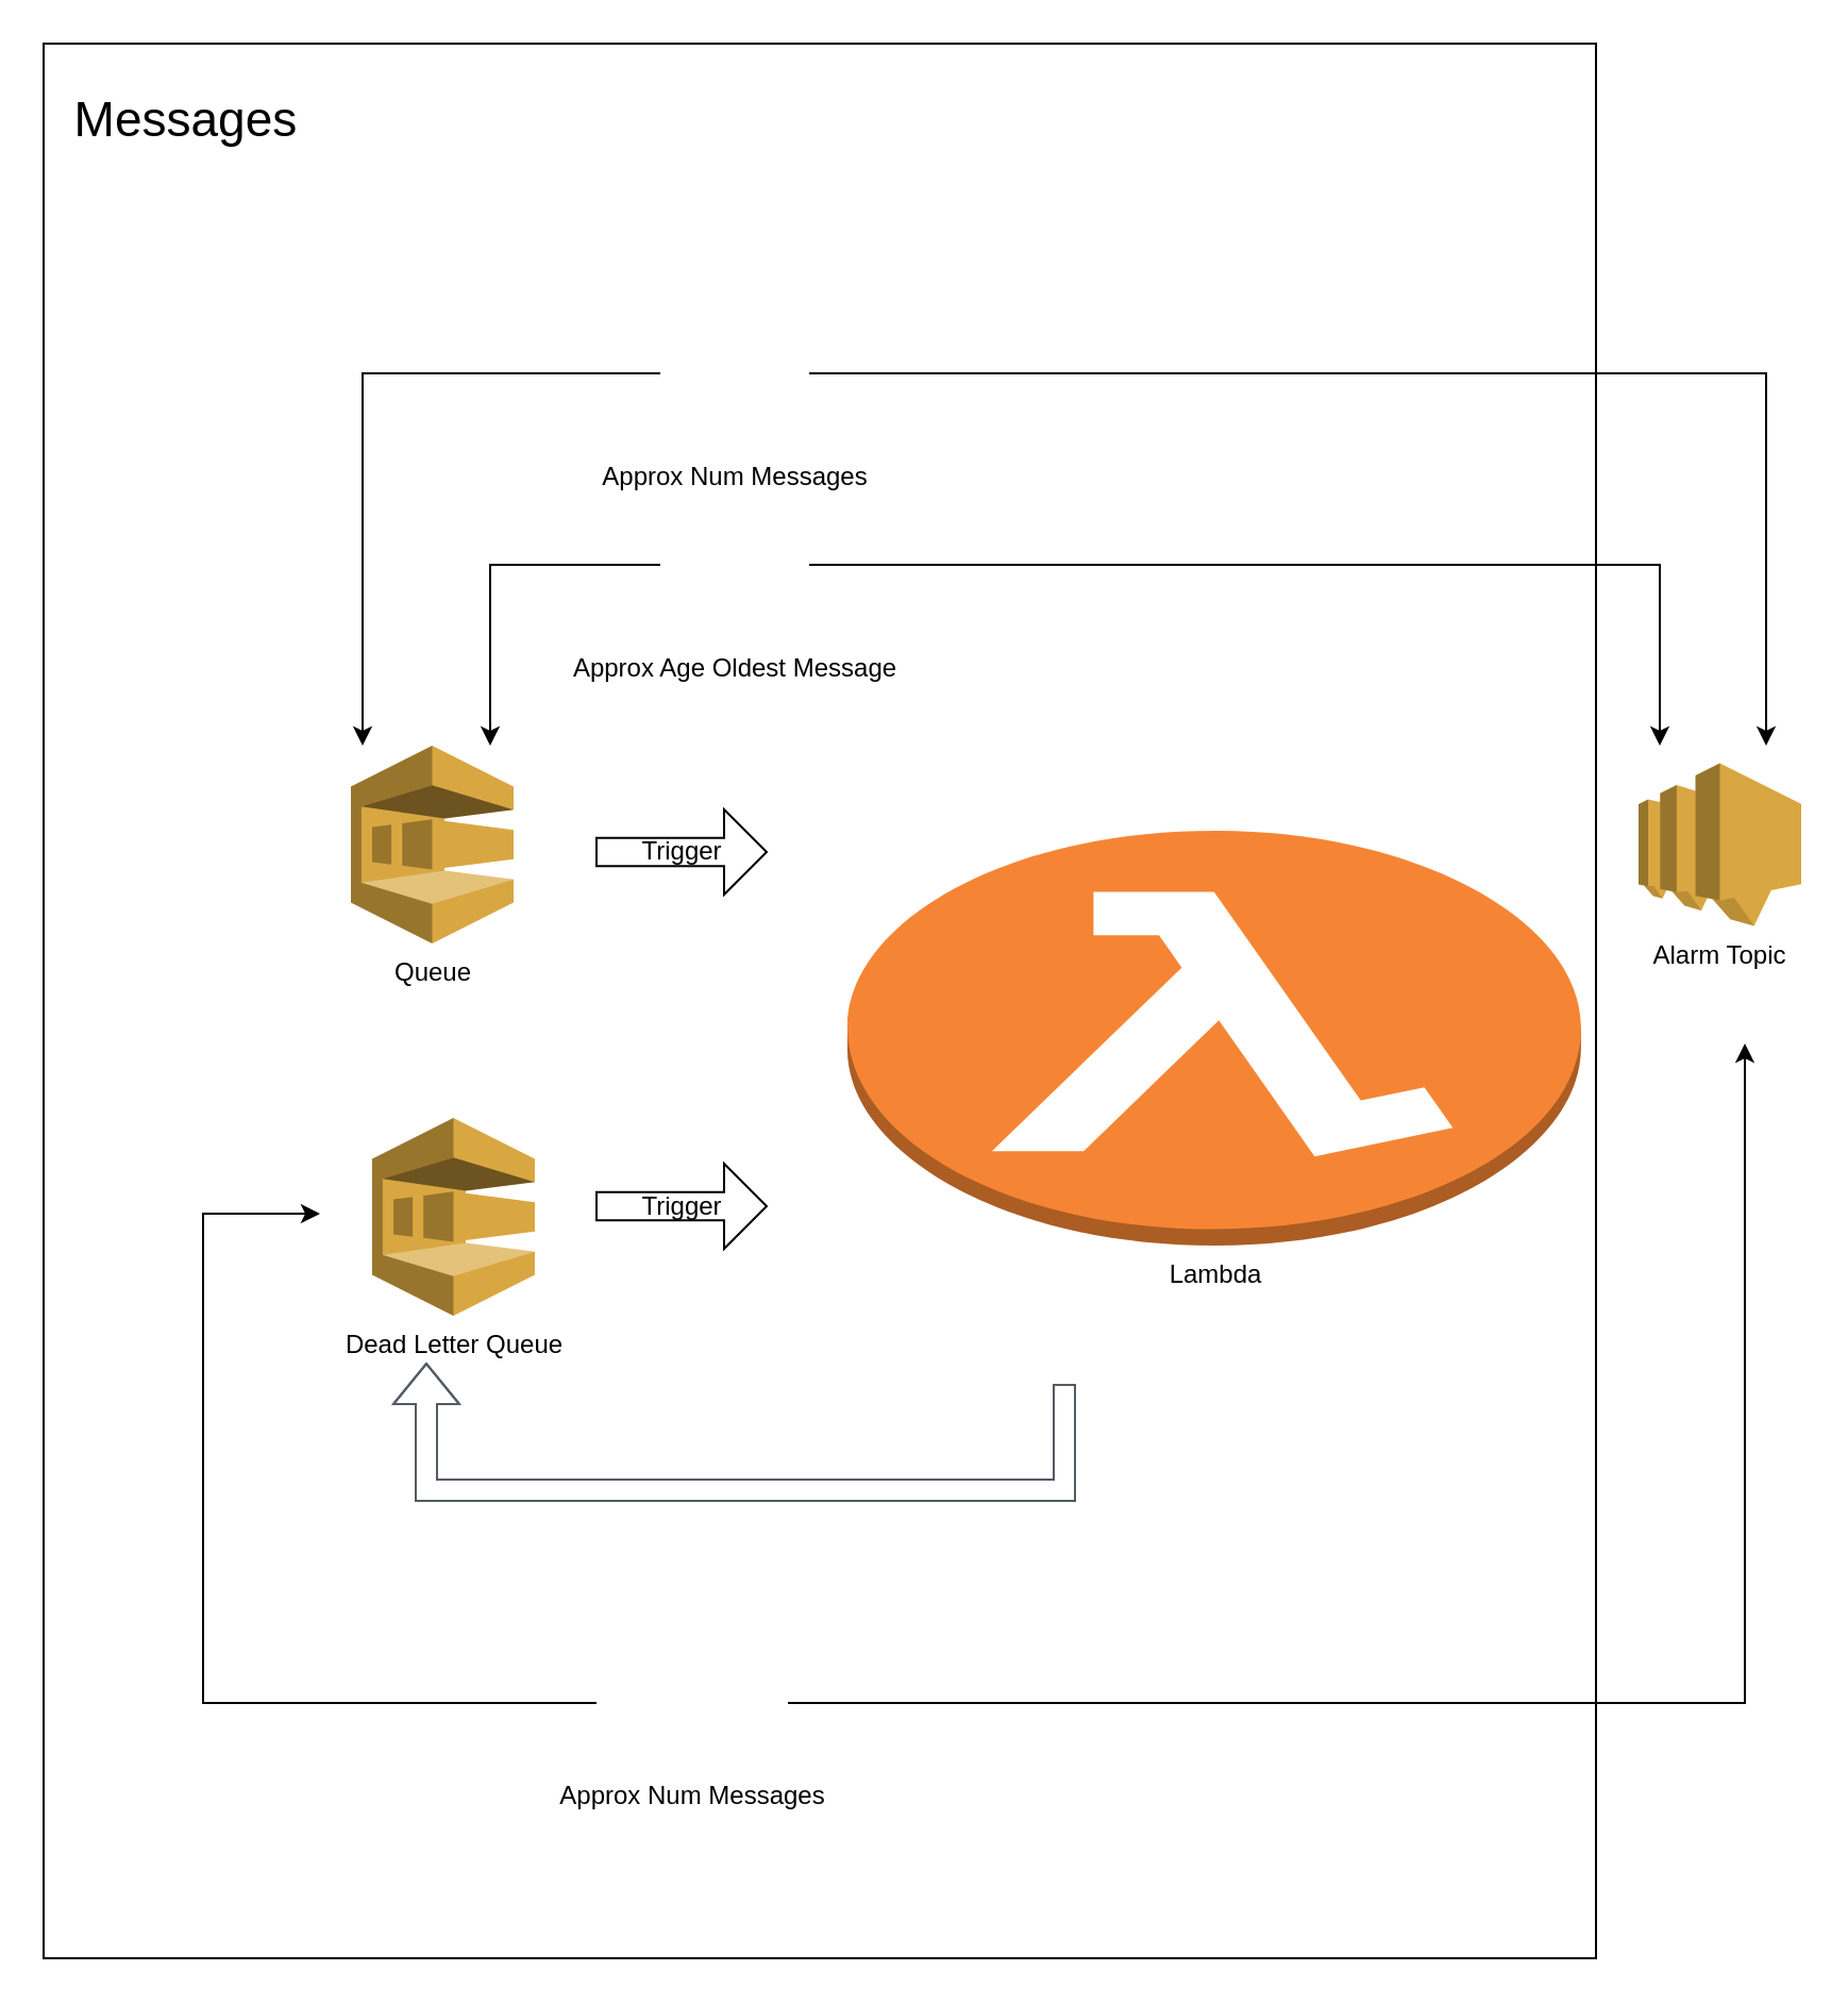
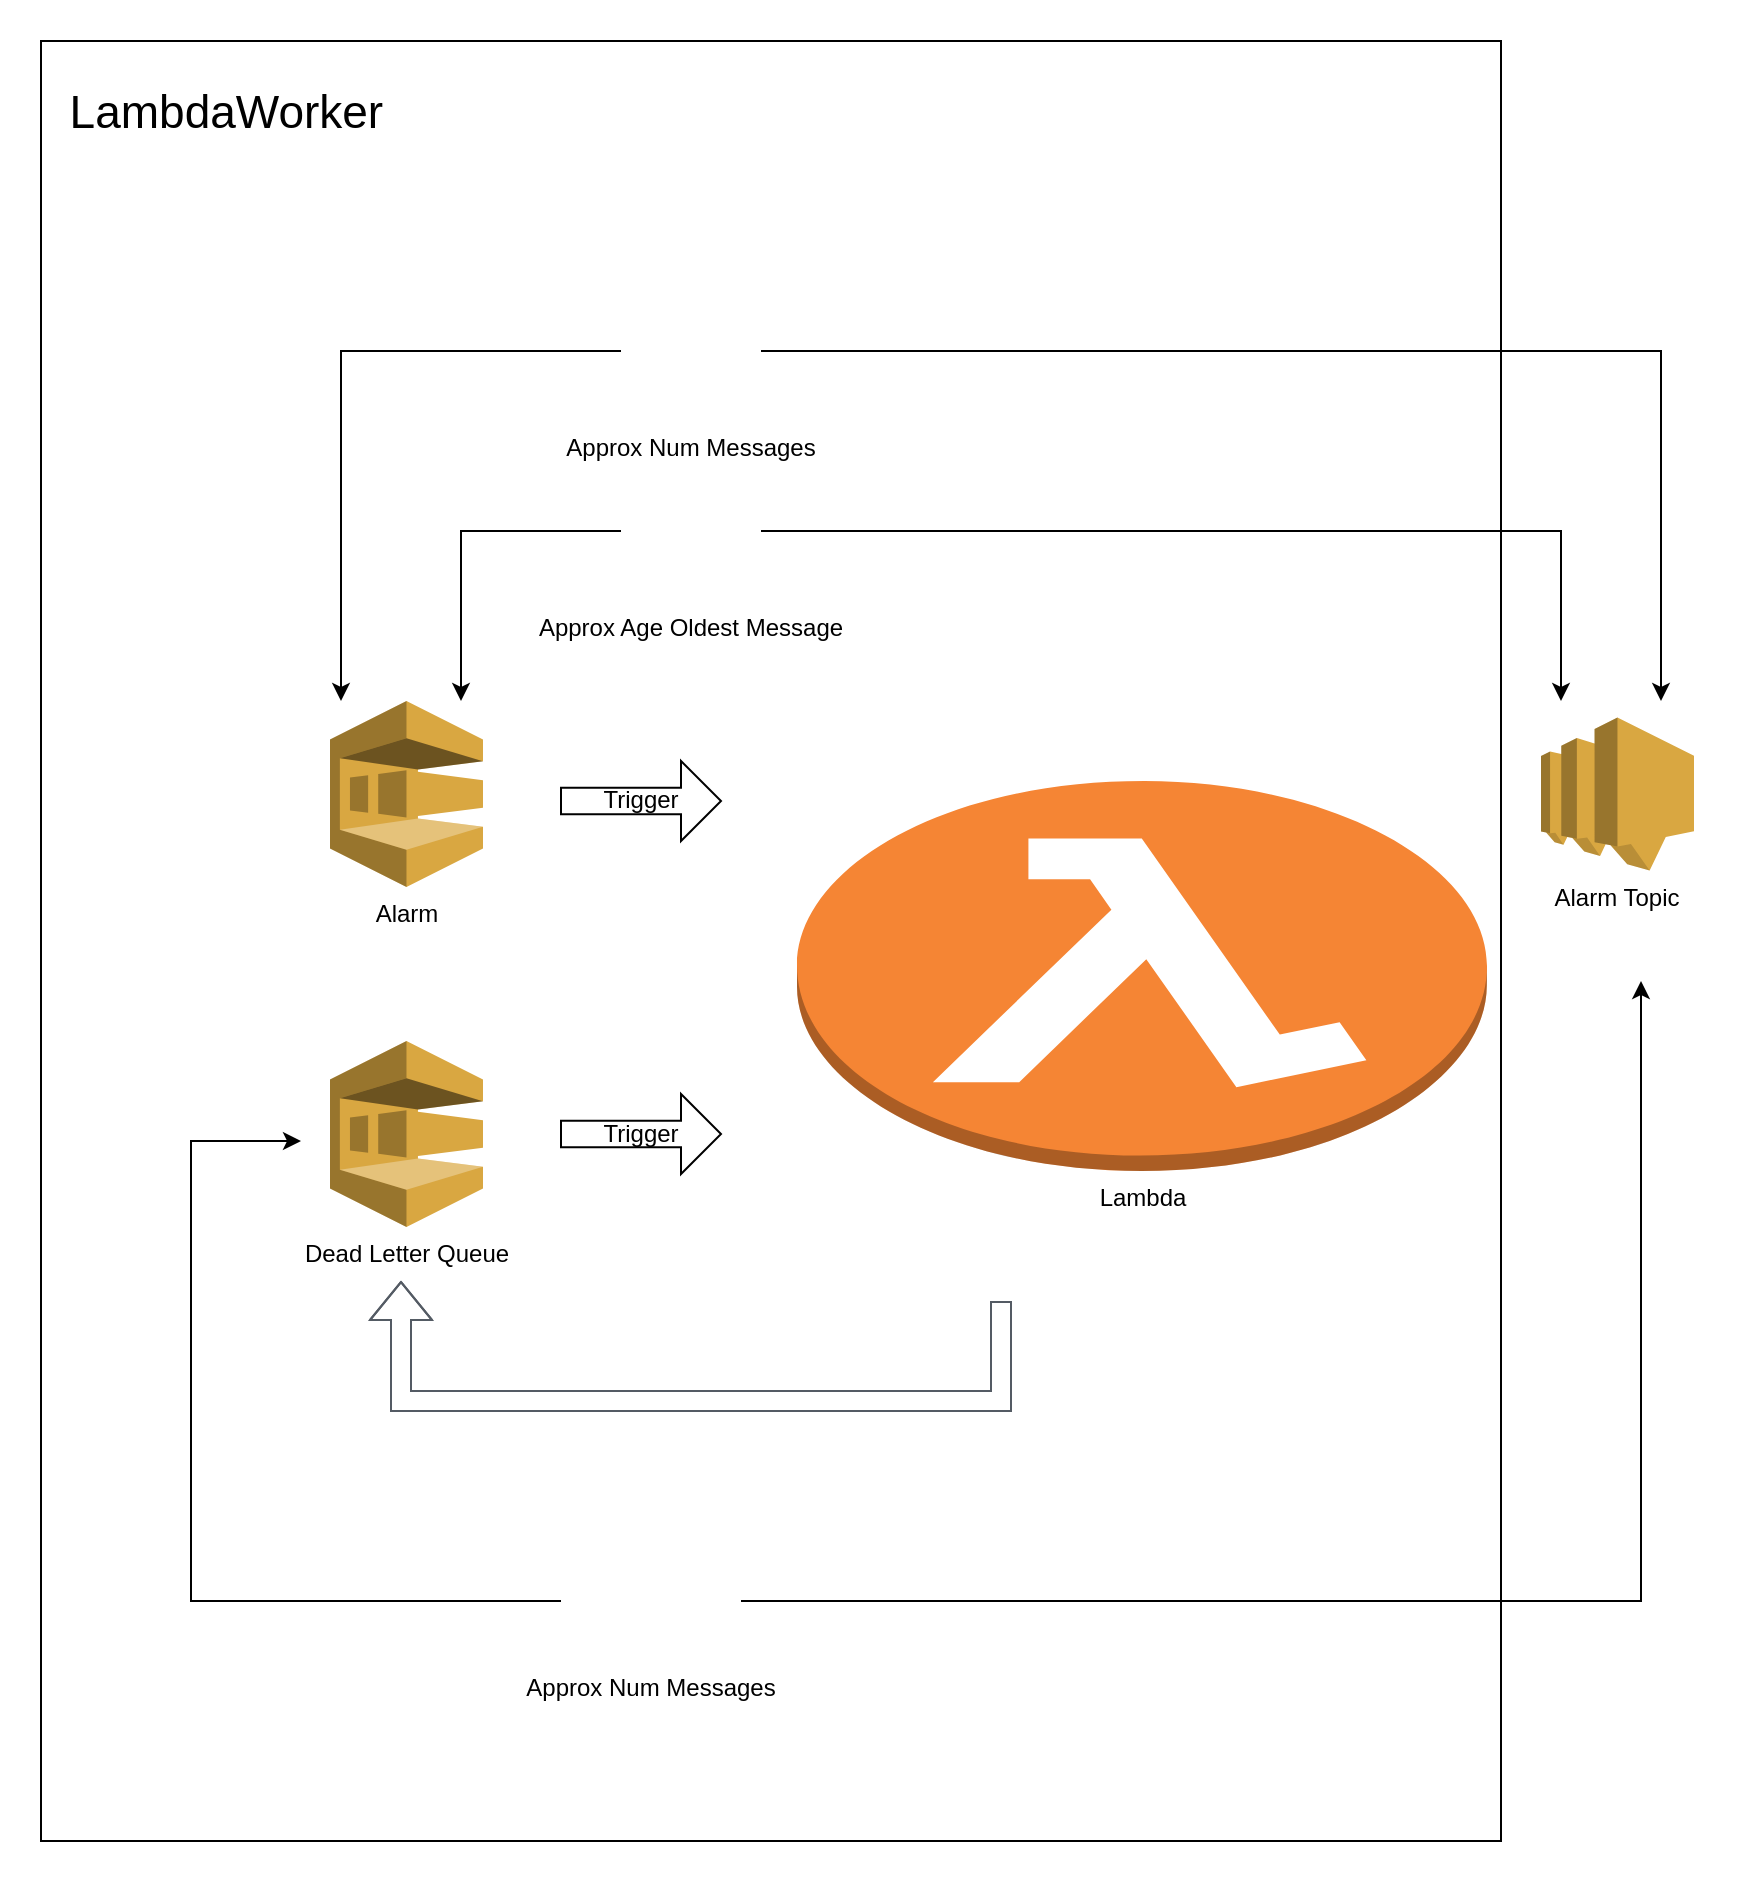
- <mxCell id="4" value="Queue" style="outlineConnect=0;dashed=0;verticalLabelPosition=bottom;verticalAlign=top;align=center;html=1;shape=mxgraph.aws3.sqs;fillColor=#D9A741;gradientColor=none;" vertex="1" parent="1"><mxGeometry x="164.5" y="350" width="76.5" height="93" as="geometry" /></mxCell>
+ <mxCell id="4" value="Alarm" style="outlineConnect=0;dashed=0;verticalLabelPosition=bottom;verticalAlign=top;align=center;html=1;shape=mxgraph.aws3.sqs;fillColor=#D9A741;gradientColor=none;" vertex="1" parent="1"><mxGeometry x="164.5" y="350" width="76.5" height="93" as="geometry" /></mxCell>
- <mxCell id="2" value="&lt;font style=&quot;font-size: 23px&quot;&gt;&amp;nbsp; Messages&lt;br&gt;&lt;br&gt;&lt;br&gt;&lt;br&gt;&lt;br&gt;&lt;br&gt;&lt;br&gt;&lt;br&gt;&lt;br&gt;&lt;br&gt;&lt;br&gt;&lt;br&gt;&lt;br&gt;&lt;br&gt;&lt;br&gt;&lt;br&gt;&lt;br&gt;&lt;br&gt;&lt;br&gt;&lt;br&gt;&lt;br&gt;&lt;br&gt;&lt;br&gt;&lt;br&gt;&lt;br&gt;&lt;br&gt;&lt;br&gt;&lt;br&gt;&lt;br&gt;&lt;br&gt;&lt;br&gt;&lt;/font&gt;" style="rounded=0;whiteSpace=wrap;html=1;align=left;" vertex="1" parent="1"><mxGeometry x="20" y="20" width="730" height="900" as="geometry" /></mxCell>
+ <mxCell id="2" value="&lt;font style=&quot;font-size: 23px&quot;&gt;&amp;nbsp; LambdaWorker&lt;br&gt;&lt;br&gt;&lt;br&gt;&lt;br&gt;&lt;br&gt;&lt;br&gt;&lt;br&gt;&lt;br&gt;&lt;br&gt;&lt;br&gt;&lt;br&gt;&lt;br&gt;&lt;br&gt;&lt;br&gt;&lt;br&gt;&lt;br&gt;&lt;br&gt;&lt;br&gt;&lt;br&gt;&lt;br&gt;&lt;br&gt;&lt;br&gt;&lt;br&gt;&lt;br&gt;&lt;br&gt;&lt;br&gt;&lt;br&gt;&lt;br&gt;&lt;br&gt;&lt;br&gt;&lt;br&gt;&lt;/font&gt;" style="rounded=0;whiteSpace=wrap;html=1;align=left;" vertex="1" parent="1"><mxGeometry x="20" y="20" width="730" height="900" as="geometry" /></mxCell>
- <mxCell id="5" value="Dead Letter Queue" style="outlineConnect=0;dashed=0;verticalLabelPosition=bottom;verticalAlign=top;align=center;html=1;shape=mxgraph.aws3.sqs;fillColor=#D9A741;gradientColor=none;" vertex="1" parent="1"><mxGeometry x="174.5" y="525" width="76.5" height="93" as="geometry" /></mxCell>
+ <mxCell id="5" value="Dead Letter Queue" style="outlineConnect=0;dashed=0;verticalLabelPosition=bottom;verticalAlign=top;align=center;html=1;shape=mxgraph.aws3.sqs;fillColor=#D9A741;gradientColor=none;" vertex="1" parent="1"><mxGeometry x="164.5" y="520" width="76.5" height="93" as="geometry" /></mxCell>
